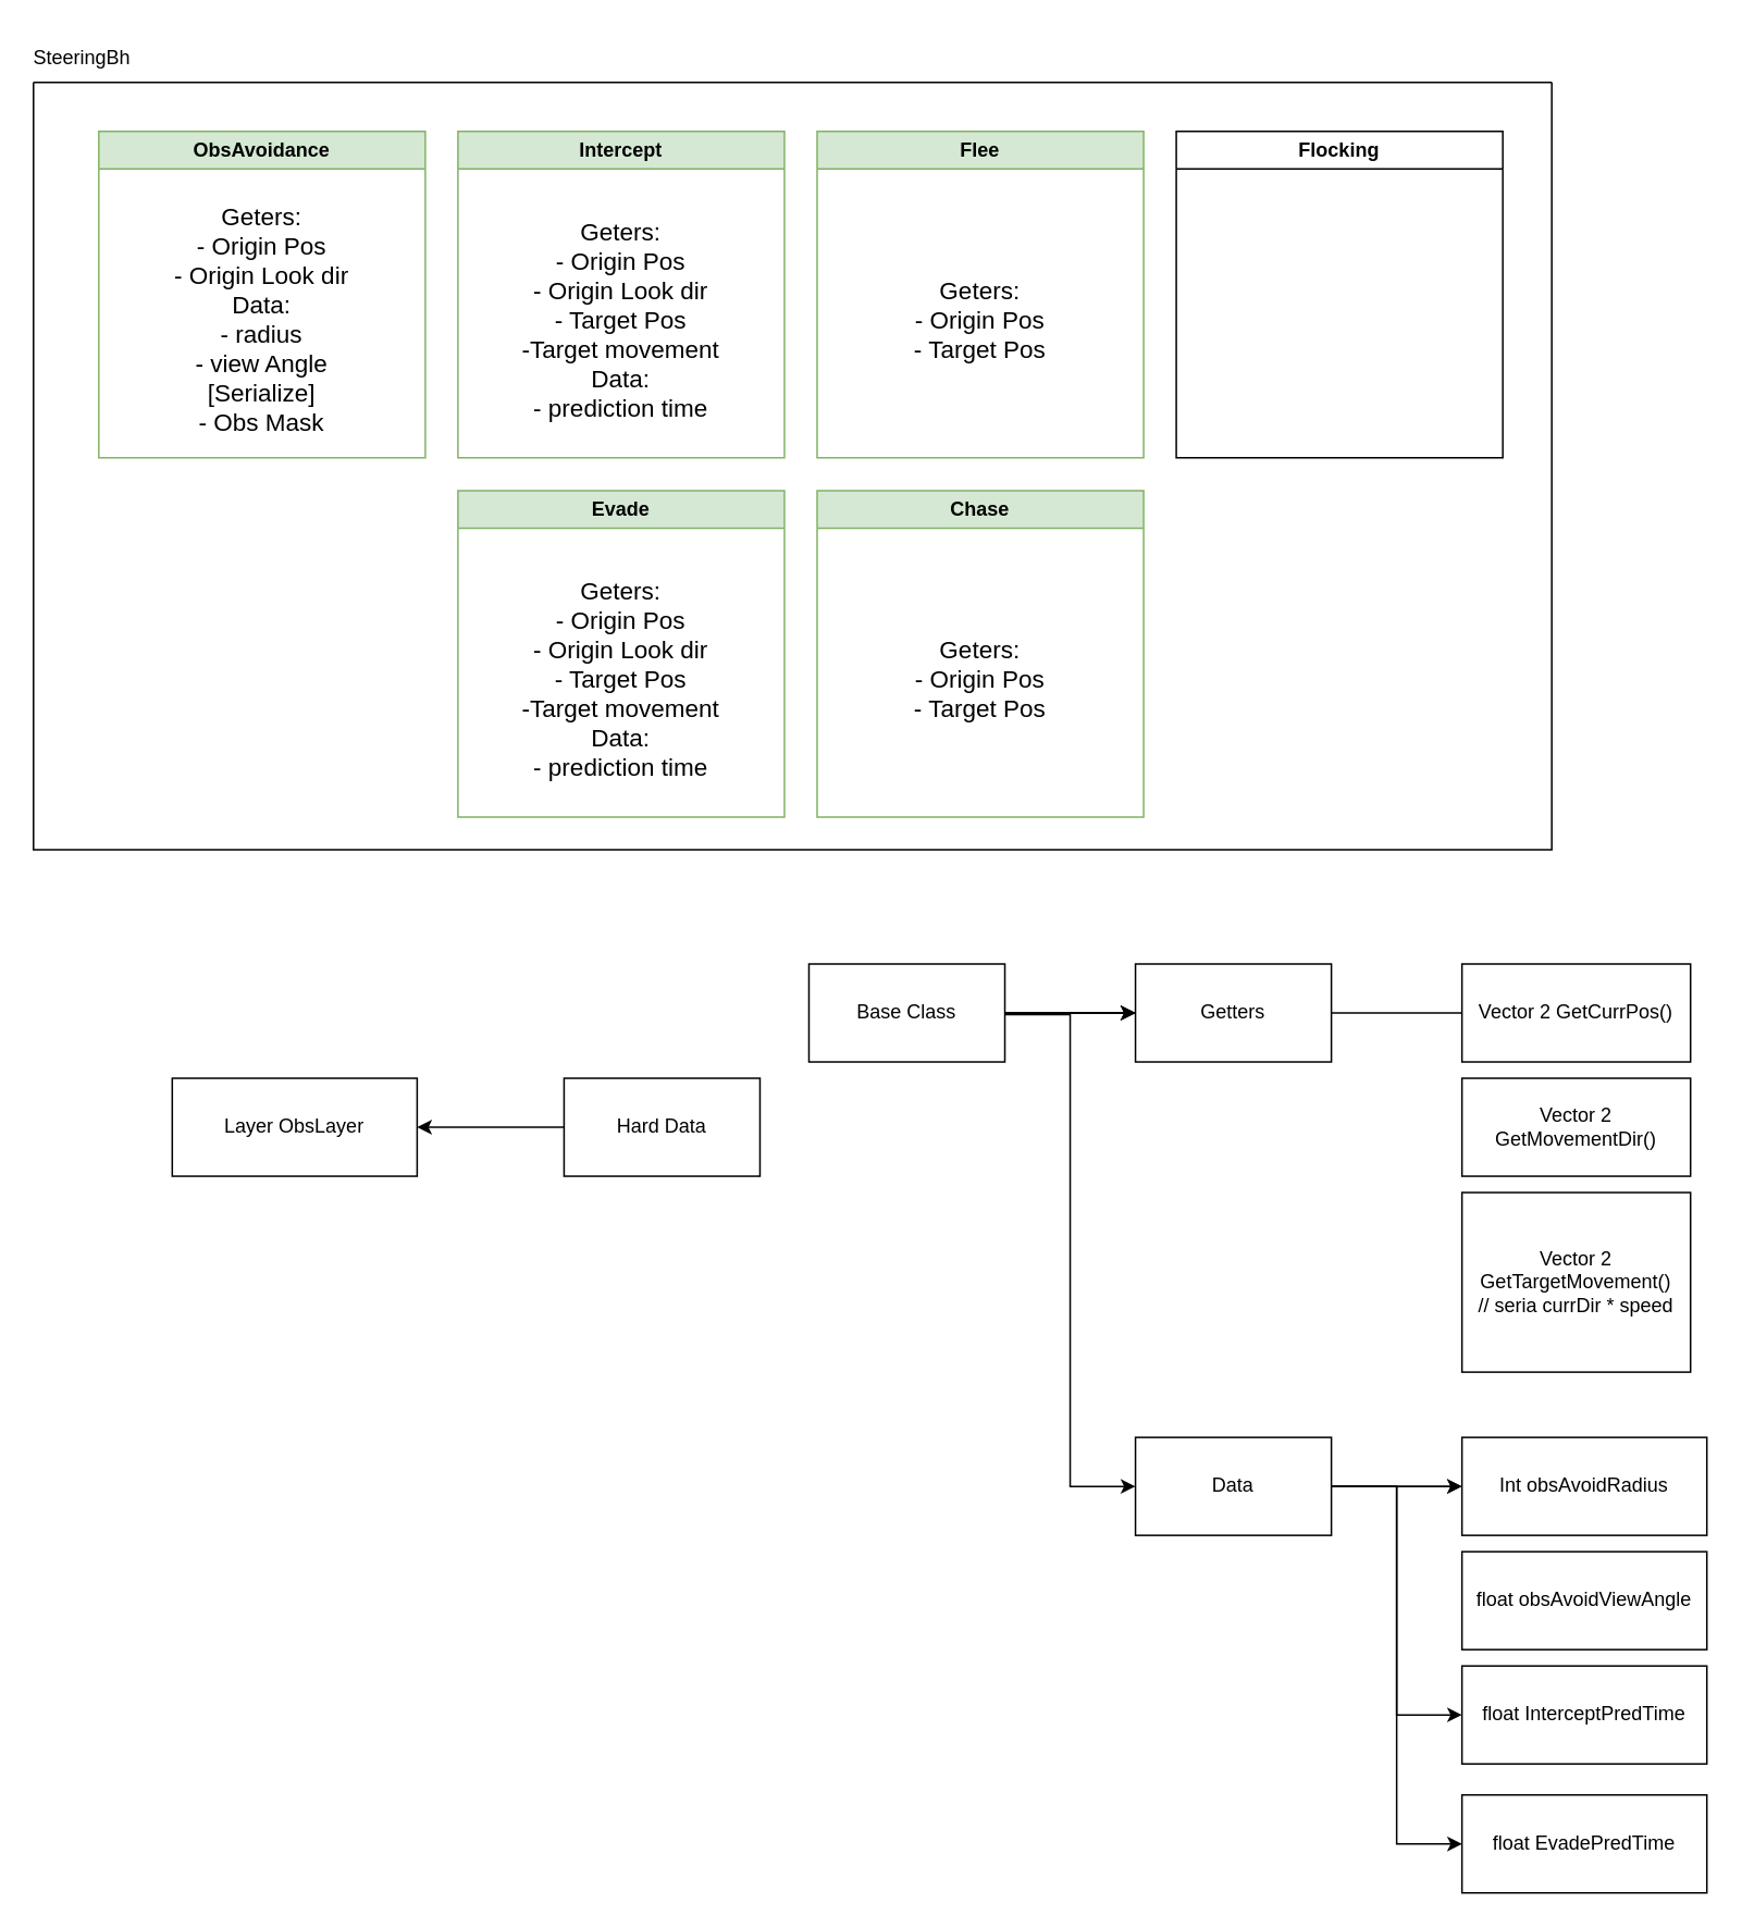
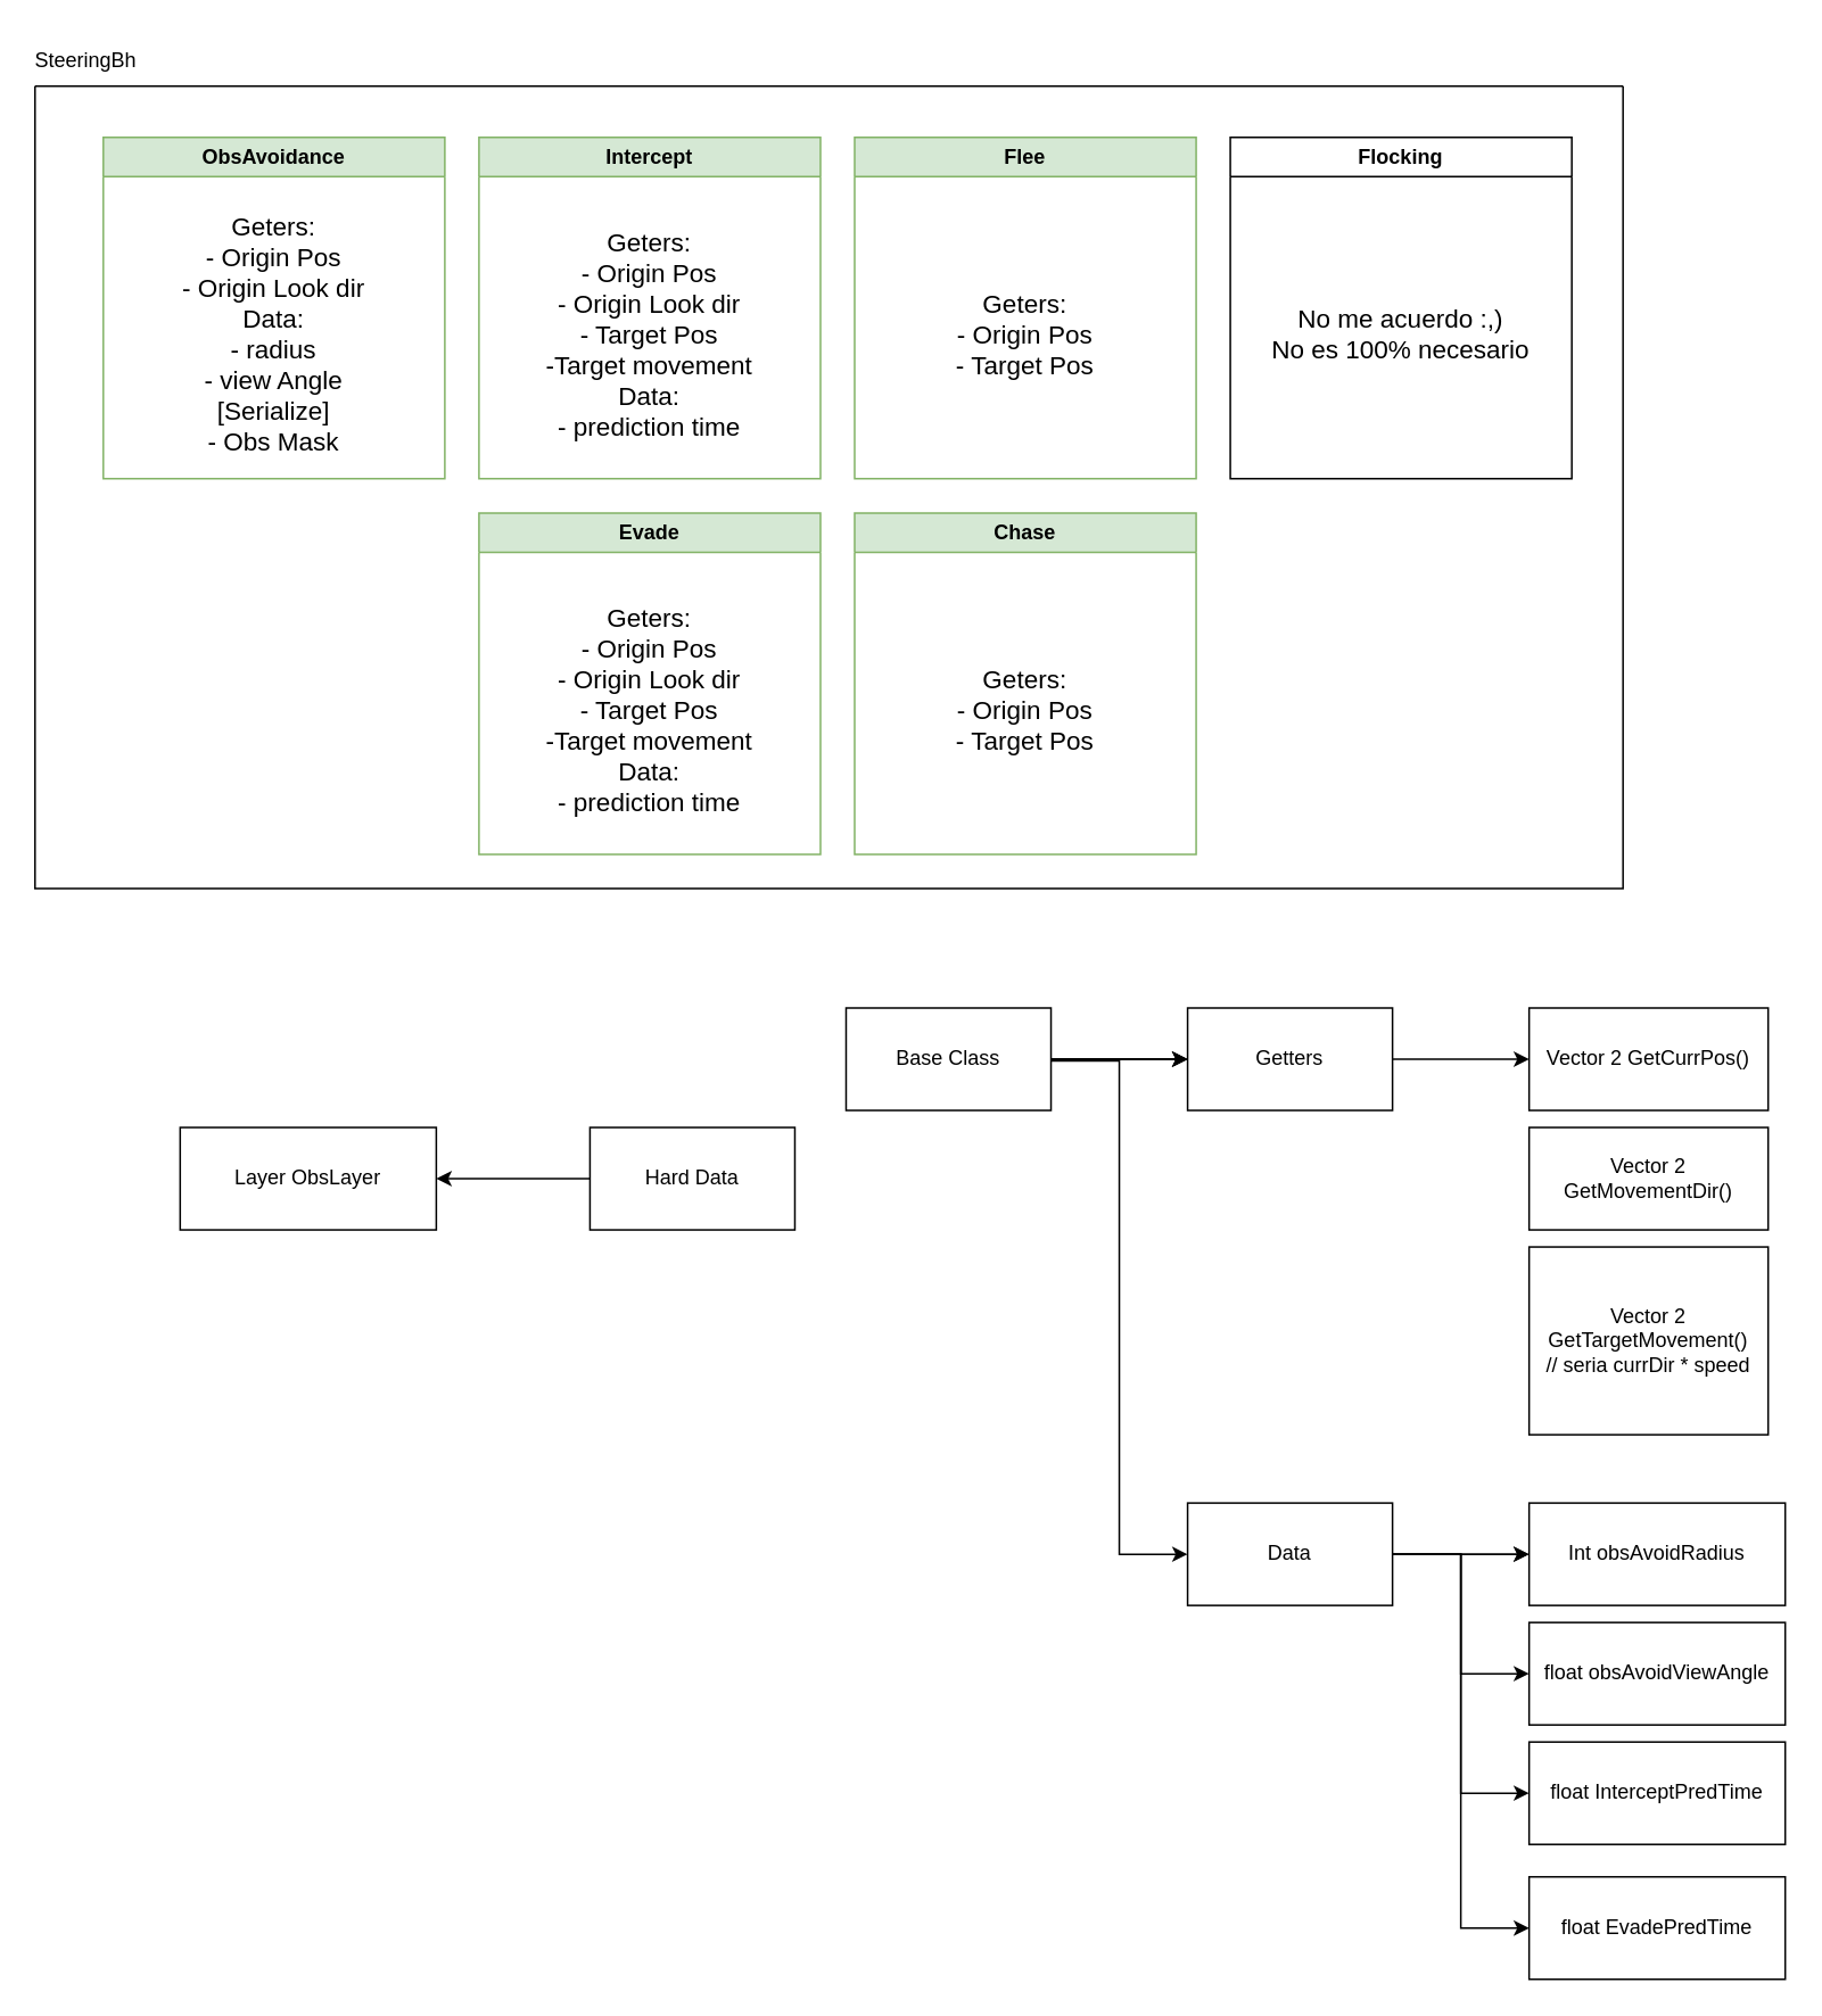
+ <mxCell id="14" value="&lt;div style=&quot;font-size: 15px;&quot;&gt;No me acuerdo :,)&lt;/div&gt;&lt;div style=&quot;font-size: 15px;&quot;&gt;No es 100% necesario&lt;/div&gt;" style="text;html=1;strokeColor=none;fillColor=none;align=center;verticalAlign=middle;whiteSpace=wrap;rounded=0;" vertex="1" parent="13"><mxGeometry y="30" width="200" height="170" as="geometry" /></mxCell>
- <mxCell id="21" value="" style="edgeStyle=orthogonalEdgeStyle;rounded=0;orthogonalLoop=1;jettySize=auto;html=1;endArrow=none;" edge="1" parent="1" source="22" target="23"><mxGeometry relative="1" as="geometry" /></mxCell>
+ <mxCell id="21" value="" style="edgeStyle=orthogonalEdgeStyle;rounded=0;orthogonalLoop=1;jettySize=auto;html=1;" edge="1" parent="1" source="22" target="23"><mxGeometry relative="1" as="geometry" /></mxCell>
+ <mxCell id="28" style="edgeStyle=orthogonalEdgeStyle;rounded=0;orthogonalLoop=1;jettySize=auto;html=1;entryX=0;entryY=0.5;entryDx=0;entryDy=0;" edge="1" parent="1" source="31" target="33"><mxGeometry relative="1" as="geometry" /></mxCell>
